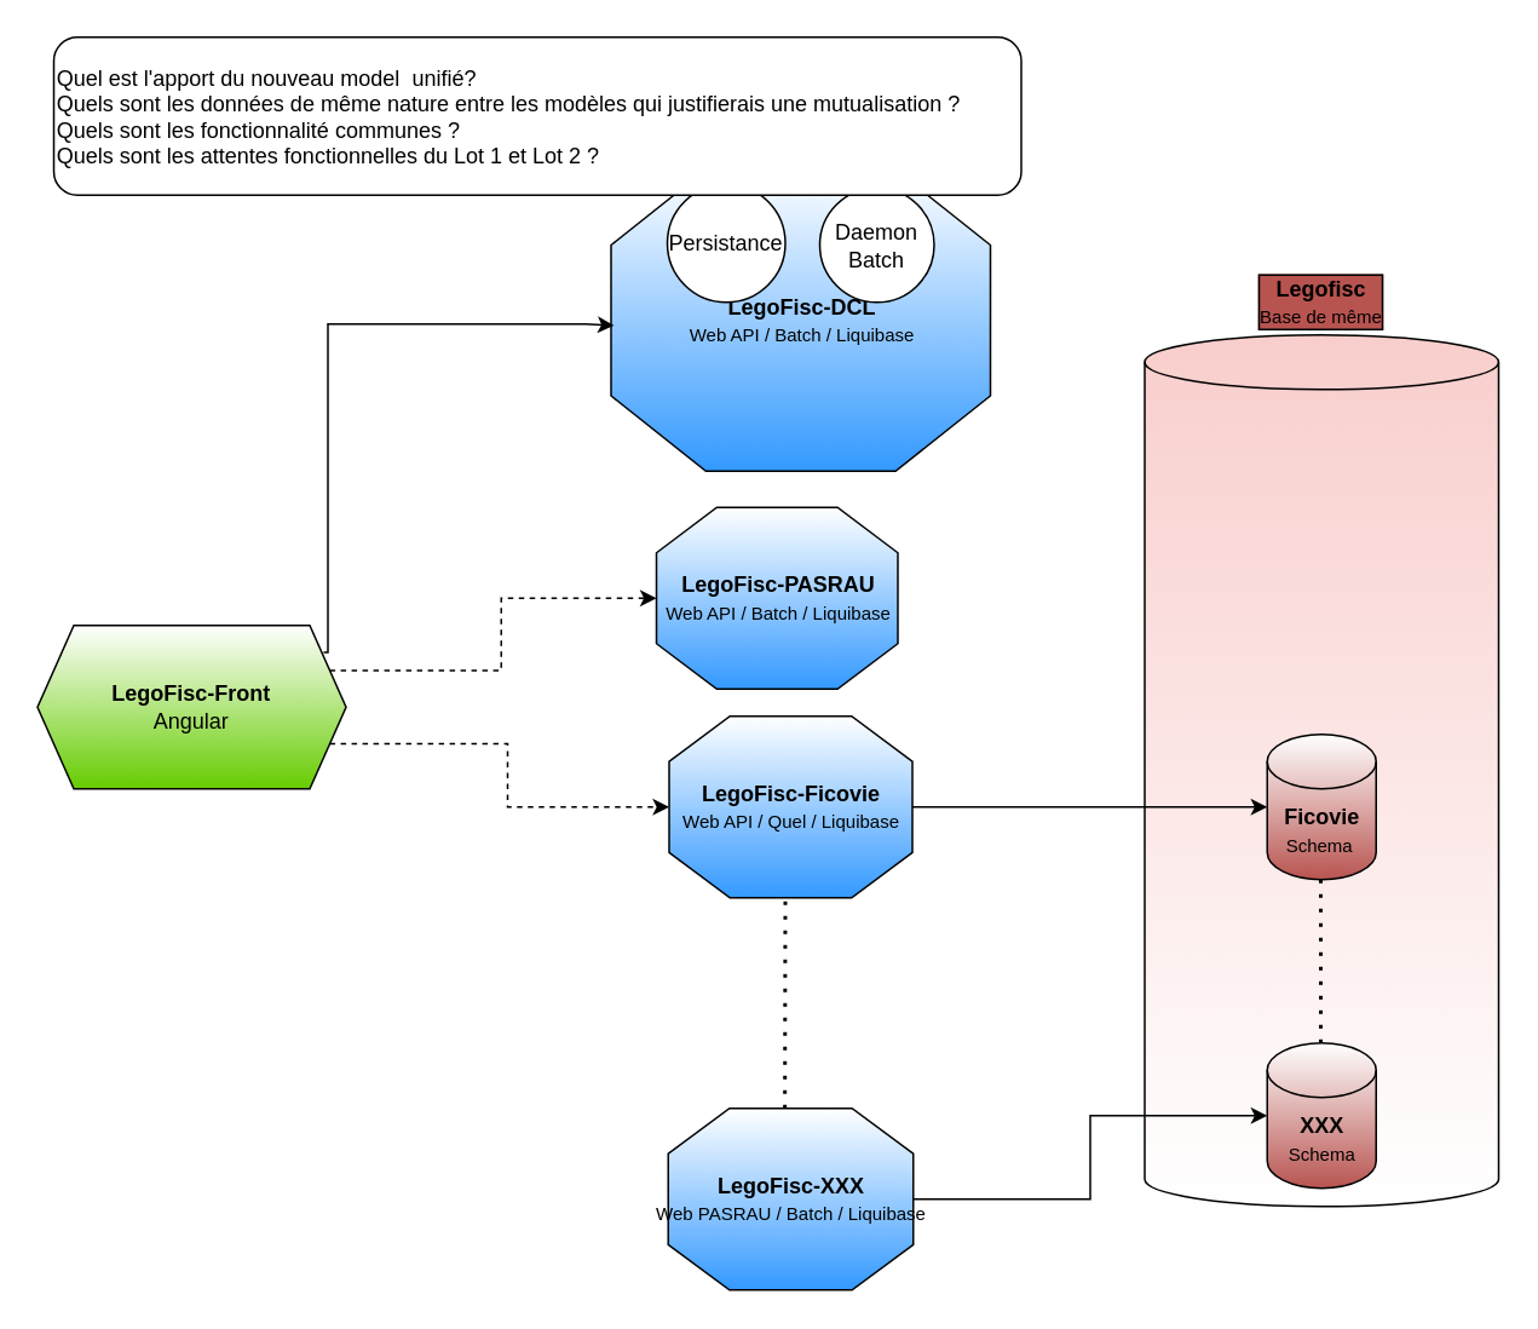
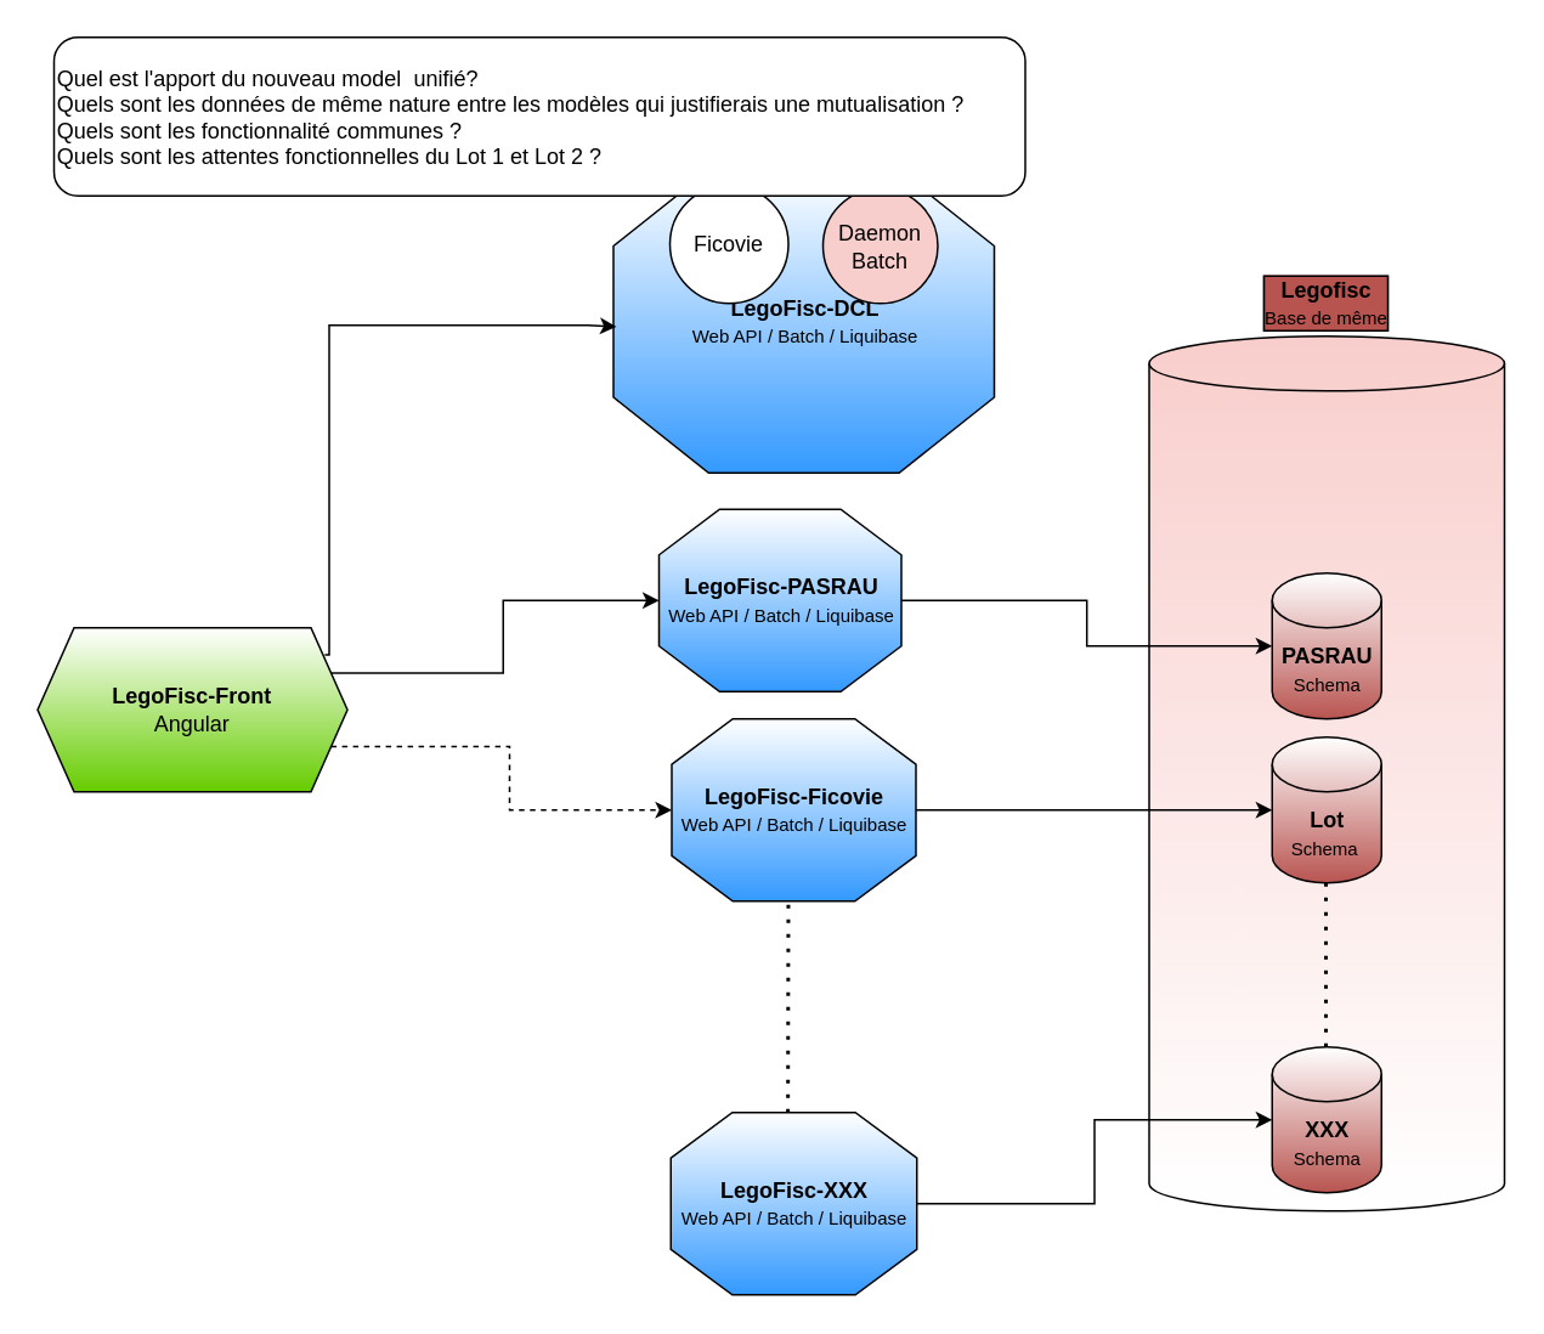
- <mxCell id="20" value="Persistance" style="ellipse;whiteSpace=wrap;html=1;aspect=fixed;direction=south;" vertex="1" parent="1"><mxGeometry x="367" y="101" width="65" height="65" as="geometry" /></mxCell>
+ <mxCell id="20" value="Ficovie" style="ellipse;whiteSpace=wrap;html=1;aspect=fixed;direction=south;" vertex="1" parent="1"><mxGeometry x="367" y="101" width="65" height="65" as="geometry" /></mxCell>
- <mxCell id="19" value="&lt;div&gt;Daemon&lt;/div&gt;Batch" style="ellipse;whiteSpace=wrap;html=1;aspect=fixed;" vertex="1" parent="1"><mxGeometry x="451" y="103" width="63" height="63" as="geometry" /></mxCell>
+ <mxCell id="19" value="&lt;div&gt;Daemon&lt;/div&gt;Batch" style="ellipse;whiteSpace=wrap;html=1;aspect=fixed;fillColor=#f8cecc;" vertex="1" parent="1"><mxGeometry x="451" y="103" width="63" height="63" as="geometry" /></mxCell>
+ <mxCell id="8" style="edgeStyle=orthogonalEdgeStyle;rounded=0;orthogonalLoop=1;jettySize=auto;html=1;" edge="1" parent="1" source="9" target="4"><mxGeometry relative="1" as="geometry" /></mxCell>
+ <mxCell id="4" value="&lt;b style=&quot;text-wrap-mode: nowrap;&quot;&gt;PASRAU&lt;/b&gt;&lt;br&gt;&lt;div&gt;&lt;font style=&quot;font-size: 10px;&quot;&gt;Schema&lt;/font&gt;&lt;/div&gt;" style="shape=cylinder3;whiteSpace=wrap;html=1;boundedLbl=1;backgroundOutline=1;size=15;gradientColor=#B85450;" vertex="1" parent="1"><mxGeometry x="697.5" y="314" width="60" height="80" as="geometry" /></mxCell>
- <mxCell id="15" style="edgeStyle=orthogonalEdgeStyle;rounded=0;orthogonalLoop=1;jettySize=auto;html=1;exitX=1;exitY=0.25;exitDx=0;exitDy=0;dashed=1;" edge="1" parent="1" source="17" target="9"><mxGeometry relative="1" as="geometry" /></mxCell>
+ <mxCell id="15" style="edgeStyle=orthogonalEdgeStyle;rounded=0;orthogonalLoop=1;jettySize=auto;html=1;exitX=1;exitY=0.25;exitDx=0;exitDy=0;" edge="1" parent="1" source="17" target="9"><mxGeometry relative="1" as="geometry" /></mxCell>
- <mxCell id="10" value="&lt;b&gt;LegoFisc-&lt;/b&gt;&lt;b&gt;Ficovie&lt;/b&gt;&lt;div&gt;&lt;span style=&quot;font-size: 10px;&quot;&gt;Web API / Quel / Liquibase&lt;/span&gt;&lt;/div&gt;" style="verticalLabelPosition=middle;verticalAlign=middle;html=1;shape=mxgraph.basic.polygon;polyCoords=[[0.25,0],[0.75,0],[1,0.25],[1,0.75],[0.75,1],[0.25,1],[0,0.75],[0,0.25]];polyline=0;labelBorderColor=none;labelPosition=center;align=center;gradientColor=#3399FF;" vertex="1" parent="1"><mxGeometry x="368" y="394" width="134" height="100" as="geometry" /></mxCell>
+ <mxCell id="10" value="&lt;b&gt;LegoFisc-&lt;/b&gt;&lt;b&gt;Ficovie&lt;/b&gt;&lt;div&gt;&lt;span style=&quot;font-size: 10px;&quot;&gt;Web API / Batch / Liquibase&lt;/span&gt;&lt;/div&gt;" style="verticalLabelPosition=middle;verticalAlign=middle;html=1;shape=mxgraph.basic.polygon;polyCoords=[[0.25,0],[0.75,0],[1,0.25],[1,0.75],[0.75,1],[0.25,1],[0,0.75],[0,0.25]];polyline=0;labelBorderColor=none;labelPosition=center;align=center;gradientColor=#3399FF;" vertex="1" parent="1"><mxGeometry x="368" y="394" width="134" height="100" as="geometry" /></mxCell>
- <mxCell id="5" value="&lt;div&gt;&lt;b style=&quot;text-wrap-mode: nowrap;&quot;&gt;Ficovie&lt;/b&gt;&lt;/div&gt;&lt;font style=&quot;font-size: 10px;&quot;&gt;Schema&amp;nbsp;&lt;/font&gt;" style="shape=cylinder3;whiteSpace=wrap;html=1;boundedLbl=1;backgroundOutline=1;size=15;gradientColor=#B85450;" vertex="1" parent="1"><mxGeometry x="697.5" y="404" width="60" height="80" as="geometry" /></mxCell>
+ <mxCell id="5" value="&lt;div&gt;&lt;b style=&quot;text-wrap-mode: nowrap;&quot;&gt;Lot&lt;/b&gt;&lt;/div&gt;&lt;font style=&quot;font-size: 10px;&quot;&gt;Schema&amp;nbsp;&lt;/font&gt;" style="shape=cylinder3;whiteSpace=wrap;html=1;boundedLbl=1;backgroundOutline=1;size=15;gradientColor=#B85450;" vertex="1" parent="1"><mxGeometry x="697.5" y="404" width="60" height="80" as="geometry" /></mxCell>
- <mxCell id="11" value="&lt;b&gt;LegoFisc-&lt;/b&gt;&lt;b&gt;XXX&lt;/b&gt;&lt;br&gt;&lt;div&gt;&lt;span style=&quot;font-size: 10px;&quot;&gt;Web PASRAU / Batch / Liquibase&lt;/span&gt;&lt;/div&gt;" style="verticalLabelPosition=middle;verticalAlign=middle;html=1;shape=mxgraph.basic.polygon;polyCoords=[[0.25,0],[0.75,0],[1,0.25],[1,0.75],[0.75,1],[0.25,1],[0,0.75],[0,0.25]];polyline=0;labelBorderColor=none;labelPosition=center;align=center;gradientColor=#3399FF;" vertex="1" parent="1"><mxGeometry x="367.5" y="610" width="135" height="100" as="geometry" /></mxCell>
+ <mxCell id="11" value="&lt;b&gt;LegoFisc-&lt;/b&gt;&lt;b&gt;XXX&lt;/b&gt;&lt;br&gt;&lt;div&gt;&lt;span style=&quot;font-size: 10px;&quot;&gt;Web API / Batch / Liquibase&lt;/span&gt;&lt;/div&gt;" style="verticalLabelPosition=middle;verticalAlign=middle;html=1;shape=mxgraph.basic.polygon;polyCoords=[[0.25,0],[0.75,0],[1,0.25],[1,0.75],[0.75,1],[0.25,1],[0,0.75],[0,0.25]];polyline=0;labelBorderColor=none;labelPosition=center;align=center;gradientColor=#3399FF;" vertex="1" parent="1"><mxGeometry x="367.5" y="610" width="135" height="100" as="geometry" /></mxCell>
